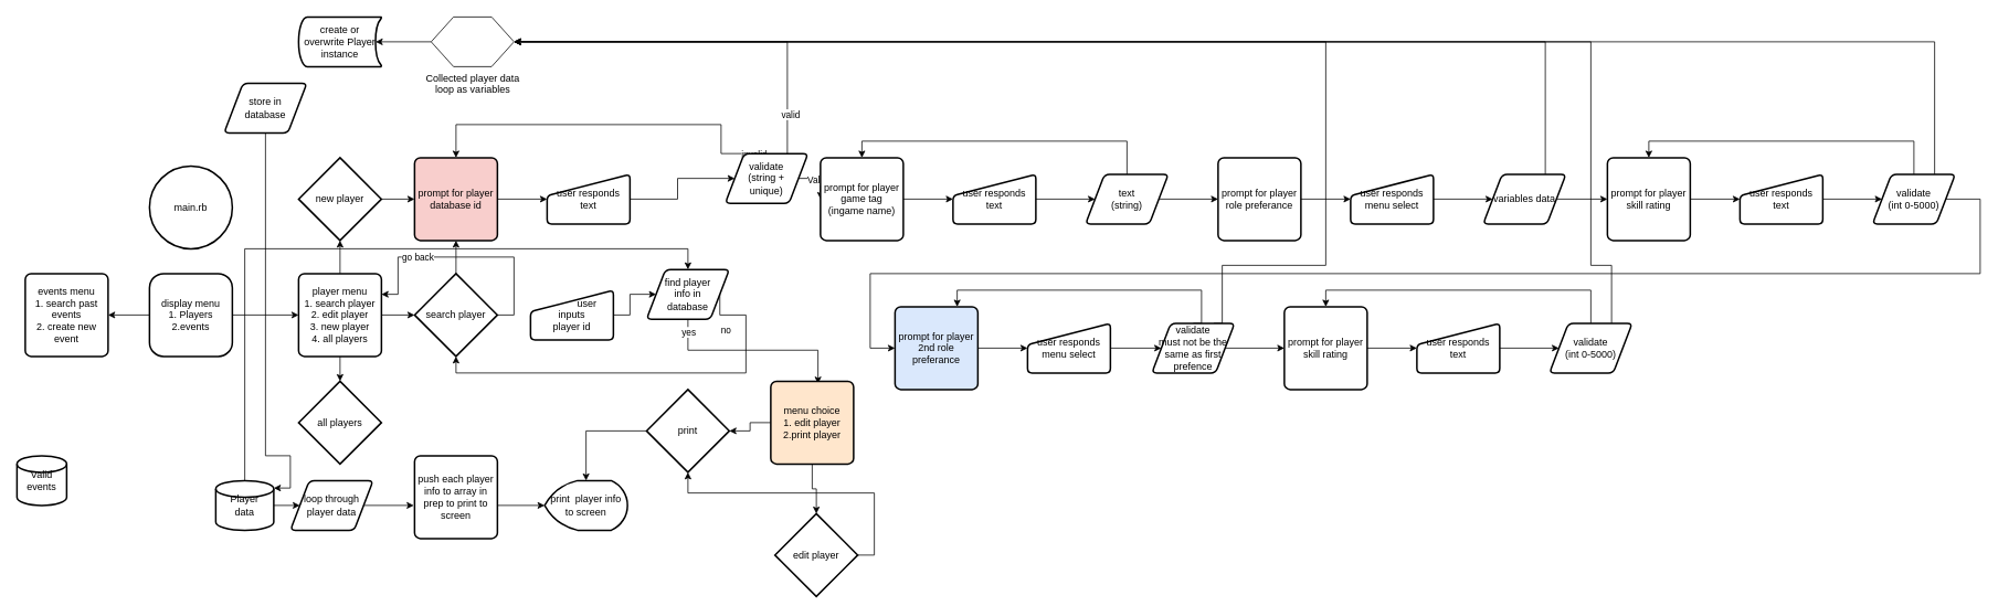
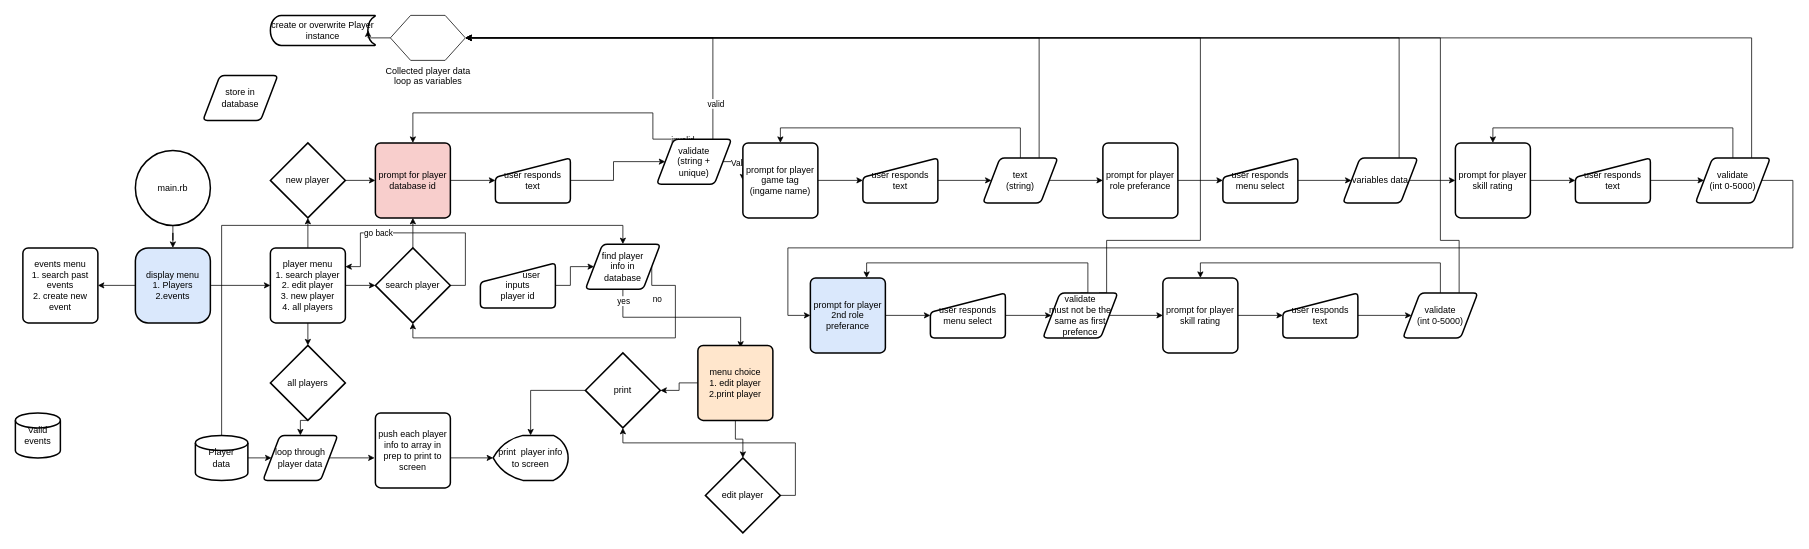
- <mxCell id="45" value="create or overwrite Player instance" style="strokeWidth=2;html=1;shape=mxgraph.flowchart.stored_data;whiteSpace=wrap;" vertex="1" parent="1"><mxGeometry x="360" y="20" width="100" height="60" as="geometry" /></mxCell>
+ <mxCell id="45" value="create or overwrite Player instance" style="strokeWidth=2;html=1;shape=mxgraph.flowchart.stored_data;whiteSpace=wrap;" vertex="1" parent="1"><mxGeometry x="360" y="20" width="140" height="40" as="geometry" /></mxCell>
+ <mxCell id="51" style="edgeStyle=orthogonalEdgeStyle;rounded=0;orthogonalLoop=1;jettySize=auto;html=1;exitX=0.75;exitY=0;exitDx=0;exitDy=0;entryX=1;entryY=0.5;entryDx=0;entryDy=0;" edge="1" parent="1" source="52" target="74"><mxGeometry relative="1" as="geometry" /></mxCell>
+ <mxCell id="6" style="edgeStyle=orthogonalEdgeStyle;rounded=0;orthogonalLoop=1;jettySize=auto;html=1;exitX=0.5;exitY=1;exitDx=0;exitDy=0;exitPerimeter=0;" edge="1" parent="1" source="7" target="10"><mxGeometry relative="1" as="geometry" /></mxCell>
- <mxCell id="71" style="edgeStyle=orthogonalEdgeStyle;rounded=0;orthogonalLoop=1;jettySize=auto;html=1;exitX=0.5;exitY=1;exitDx=0;exitDy=0;entryX=1;entryY=0.15;entryDx=0;entryDy=0;entryPerimeter=0;" edge="1" parent="1" source="72" target="4"><mxGeometry relative="1" as="geometry"><Array as="points"><mxPoint x="320" y="550" /><mxPoint x="350" y="550" /><mxPoint x="350" y="589" /></Array></mxGeometry></mxCell>
- <mxCell id="10" value="display menu&lt;br&gt;1. Players&lt;br&gt;2.events" style="rounded=1;whiteSpace=wrap;html=1;absoluteArcSize=1;arcSize=34;strokeWidth=2;" vertex="1" parent="1"><mxGeometry x="180" y="330" width="100" height="100" as="geometry" /></mxCell>
+ <mxCell id="10" value="display menu&lt;br&gt;1. Players&lt;br&gt;2.events" style="rounded=1;whiteSpace=wrap;html=1;absoluteArcSize=1;arcSize=34;strokeWidth=2;fillColor=#dae8fc;" vertex="1" parent="1"><mxGeometry x="180" y="330" width="100" height="100" as="geometry" /></mxCell>
+ <mxCell id="16" style="edgeStyle=orthogonalEdgeStyle;rounded=0;orthogonalLoop=1;jettySize=auto;html=1;exitX=0.5;exitY=1;exitDx=0;exitDy=0;exitPerimeter=0;entryX=0.5;entryY=0;entryDx=0;entryDy=0;" edge="1" parent="1" source="17" target="19"><mxGeometry relative="1" as="geometry" /></mxCell>
- <mxCell id="91" value="edit player" style="strokeWidth=2;html=1;shape=mxgraph.flowchart.decision;whiteSpace=wrap;" vertex="1" parent="1"><mxGeometry x="935" y="620" width="100" height="100" as="geometry" /></mxCell>
+ <mxCell id="91" value="edit player" style="strokeWidth=2;html=1;shape=mxgraph.flowchart.decision;whiteSpace=wrap;" vertex="1" parent="1"><mxGeometry x="940" y="610" width="100" height="100" as="geometry" /></mxCell>
